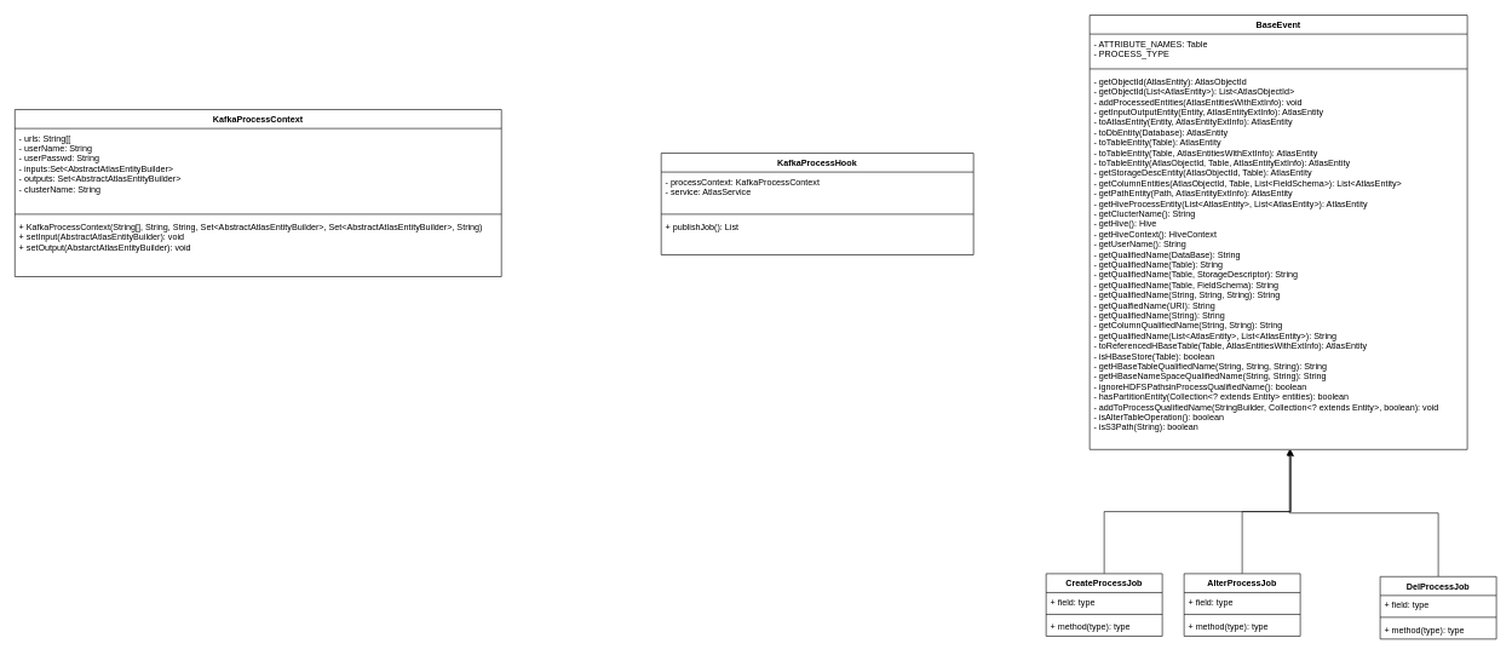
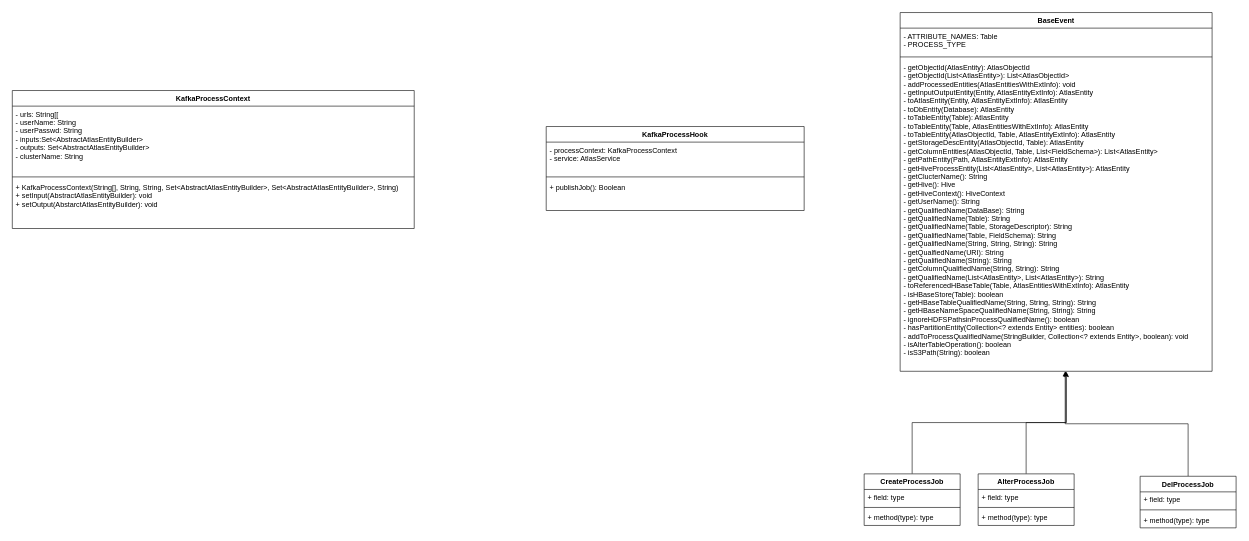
- <mxCell id="9" value="+ publishJob(): List" style="text;strokeColor=none;fillColor=none;align=left;verticalAlign=top;spacingLeft=4;spacingRight=4;overflow=hidden;rotatable=0;points=[[0,0.5],[1,0.5]];portConstraint=eastwest;" vertex="1" parent="6"><mxGeometry y="88" width="430" height="52" as="geometry" /></mxCell>
+ <mxCell id="9" value="+ publishJob(): Boolean" style="text;strokeColor=none;fillColor=none;align=left;verticalAlign=top;spacingLeft=4;spacingRight=4;overflow=hidden;rotatable=0;points=[[0,0.5],[1,0.5]];portConstraint=eastwest;" vertex="1" parent="6"><mxGeometry y="88" width="430" height="52" as="geometry" /></mxCell>
